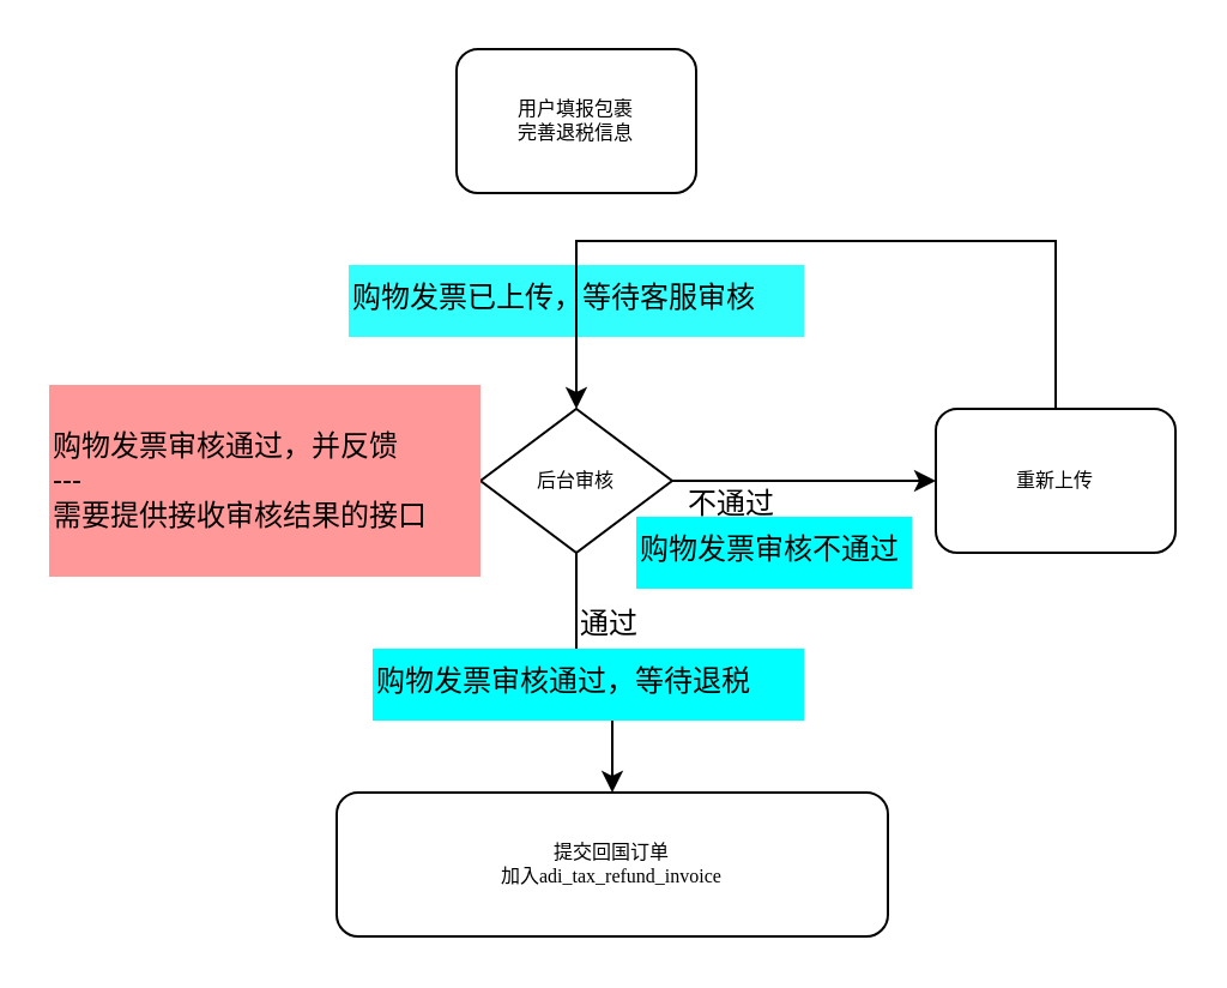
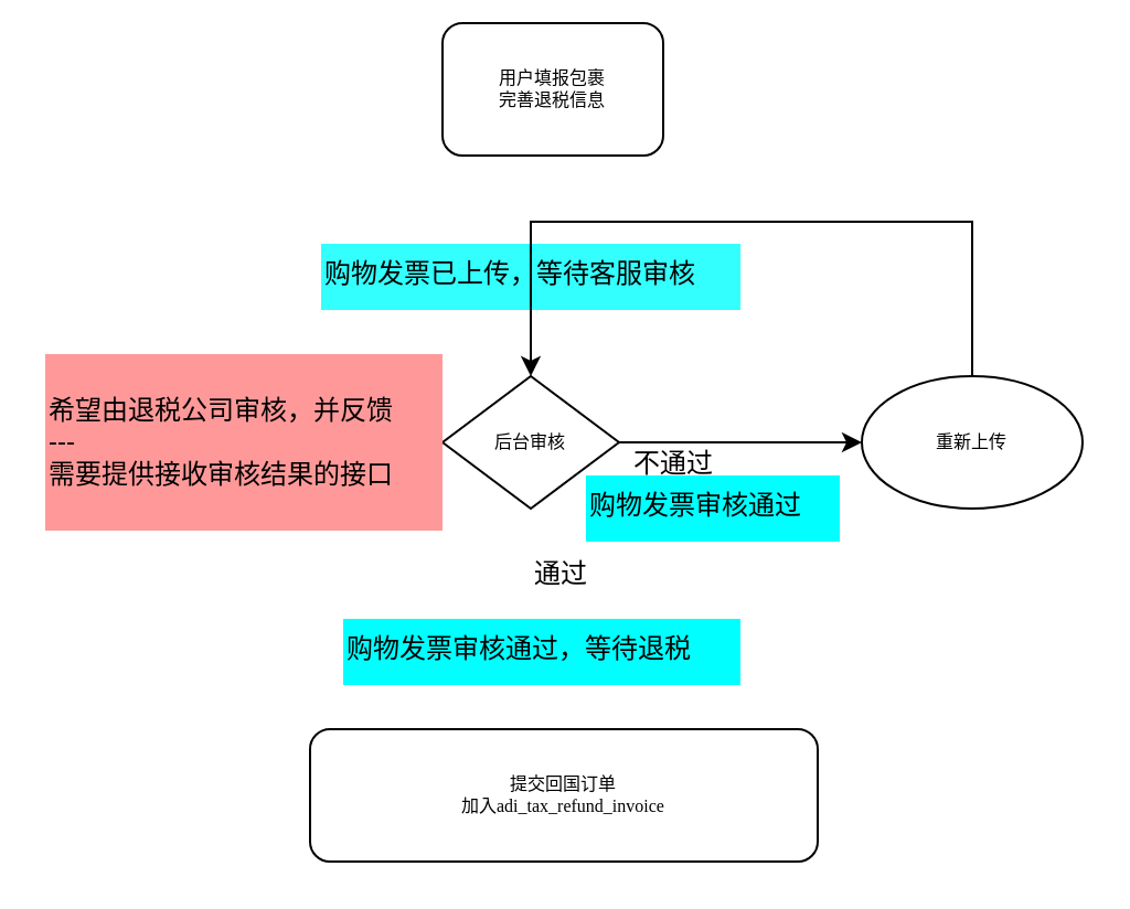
- <mxCell id="2" value="用户填报包裹&lt;br&gt;完善退税信息" style="rounded=1;whiteSpace=wrap;html=1;shadow=0;labelBackgroundColor=none;strokeWidth=1;fontFamily=Verdana;fontSize=8;align=center;" vertex="1" parent="1"><mxGeometry x="190" y="20" width="100" height="60" as="geometry" /></mxCell>
+ <mxCell id="2" value="用户填报包裹&lt;br&gt;完善退税信息" style="rounded=1;whiteSpace=wrap;html=1;shadow=0;labelBackgroundColor=none;strokeWidth=1;fontFamily=Verdana;fontSize=8;align=center;" vertex="1" parent="1"><mxGeometry x="200" y="10" width="100" height="60" as="geometry" /></mxCell>
- <mxCell id="14" value="&lt;div&gt;购物发票审核通过，并反馈&lt;/div&gt;&lt;div&gt;---&lt;/div&gt;&lt;div&gt;需要提供接收审核结果的接口&lt;/div&gt;" style="text;strokeColor=none;fillColor=#FF9999;html=1;whiteSpace=wrap;verticalAlign=middle;overflow=hidden;" vertex="1" parent="1"><mxGeometry x="20" y="160" width="180" height="80" as="geometry" /></mxCell>
+ <mxCell id="14" value="&lt;div&gt;希望由退税公司审核，并反馈&lt;/div&gt;&lt;div&gt;---&lt;/div&gt;&lt;div&gt;需要提供接收审核结果的接口&lt;/div&gt;" style="text;strokeColor=none;fillColor=#FF9999;html=1;whiteSpace=wrap;verticalAlign=middle;overflow=hidden;" vertex="1" parent="1"><mxGeometry x="20" y="160" width="180" height="80" as="geometry" /></mxCell>
- <mxCell id="11" value="重新上传" style="rounded=1;whiteSpace=wrap;html=1;shadow=0;labelBackgroundColor=none;strokeWidth=1;fontFamily=Verdana;fontSize=8;align=center;" vertex="1" parent="1"><mxGeometry x="390" y="170" width="100" height="60" as="geometry" /></mxCell>
+ <mxCell id="11" value="重新上传" style="ellipse;whiteSpace=wrap;html=1;shadow=0;labelBackgroundColor=none;strokeWidth=1;fontFamily=Verdana;fontSize=8;align=center;" vertex="1" parent="1"><mxGeometry x="390" y="170" width="100" height="60" as="geometry" /></mxCell>
- <mxCell id="13" value="购物发票审核不通过" style="text;html=1;fillColor=#00FFFF;" vertex="1" parent="1"><mxGeometry x="265" y="215" width="115" height="30" as="geometry" /></mxCell>
+ <mxCell id="13" value="购物发票审核通过" style="text;html=1;fillColor=#00FFFF;" vertex="1" parent="1"><mxGeometry x="265" y="215" width="115" height="30" as="geometry" /></mxCell>
- <mxCell id="6" value="" style="edgeStyle=orthogonalEdgeStyle;rounded=0;orthogonalLoop=1;jettySize=auto;html=1;entryX=0.5;entryY=0;entryDx=0;entryDy=0;" edge="1" parent="1" source="7" target="3"><mxGeometry relative="1" as="geometry"><mxPoint x="240" y="310" as="targetPoint" /></mxGeometry></mxCell>
- <mxCell id="12" value="购物发票审核通过，等待退税" style="text;html=1;fillColor=#00FFFF;" vertex="1" parent="1"><mxGeometry x="155" y="270" width="180" height="30" as="geometry" /></mxCell>
+ <mxCell id="12" value="购物发票审核通过，等待退税" style="text;html=1;fillColor=#00FFFF;" vertex="1" parent="1"><mxGeometry x="155" y="280" width="180" height="30" as="geometry" /></mxCell>
